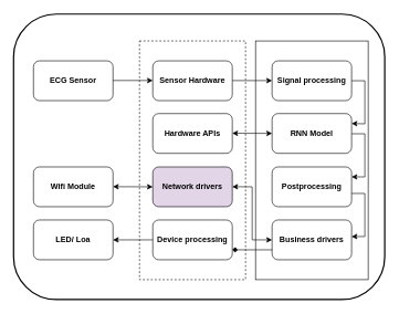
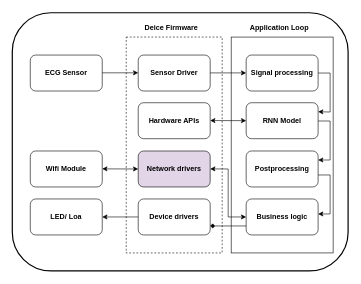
+ <mxCell id="26" value="Deice Firmware" style="text;html=1;align=center;verticalAlign=middle;resizable=0;points=[];autosize=1;strokeColor=none;fillColor=none;fontStyle=1" vertex="1" parent="1"><mxGeometry x="230" y="31" width="110" height="30" as="geometry" /></mxCell>
+ <mxCell id="25" value="Application Loop" style="text;html=1;align=center;verticalAlign=middle;resizable=0;points=[];autosize=1;strokeColor=none;fillColor=none;fontStyle=1" vertex="1" parent="1"><mxGeometry x="410" y="31" width="110" height="30" as="geometry" /></mxCell>
- <mxCell id="5" value="&lt;b&gt;Sensor Hardware&lt;/b&gt;" style="rounded=1;whiteSpace=wrap;html=1;" vertex="1" parent="1"><mxGeometry x="230" y="91" width="120" height="60" as="geometry" /></mxCell>
+ <mxCell id="5" value="&lt;b&gt;Sensor Driver&lt;/b&gt;" style="rounded=1;whiteSpace=wrap;html=1;" vertex="1" parent="1"><mxGeometry x="230" y="91" width="120" height="60" as="geometry" /></mxCell>
- <mxCell id="13" value="&lt;b&gt;Device processing&lt;/b&gt;" style="rounded=1;whiteSpace=wrap;html=1;" vertex="1" parent="1"><mxGeometry x="230" y="331" width="120" height="60" as="geometry" /></mxCell>
+ <mxCell id="13" value="&lt;b&gt;Device drivers&lt;/b&gt;" style="rounded=1;whiteSpace=wrap;html=1;" vertex="1" parent="1"><mxGeometry x="230" y="331" width="120" height="60" as="geometry" /></mxCell>
- <mxCell id="9" value="&lt;b&gt;Business drivers&lt;/b&gt;" style="rounded=1;whiteSpace=wrap;html=1;" vertex="1" parent="1"><mxGeometry x="410" y="331" width="120" height="60" as="geometry" /></mxCell>
+ <mxCell id="9" value="&lt;b&gt;Business logic&lt;/b&gt;" style="rounded=1;whiteSpace=wrap;html=1;" vertex="1" parent="1"><mxGeometry x="410" y="331" width="120" height="60" as="geometry" /></mxCell>
